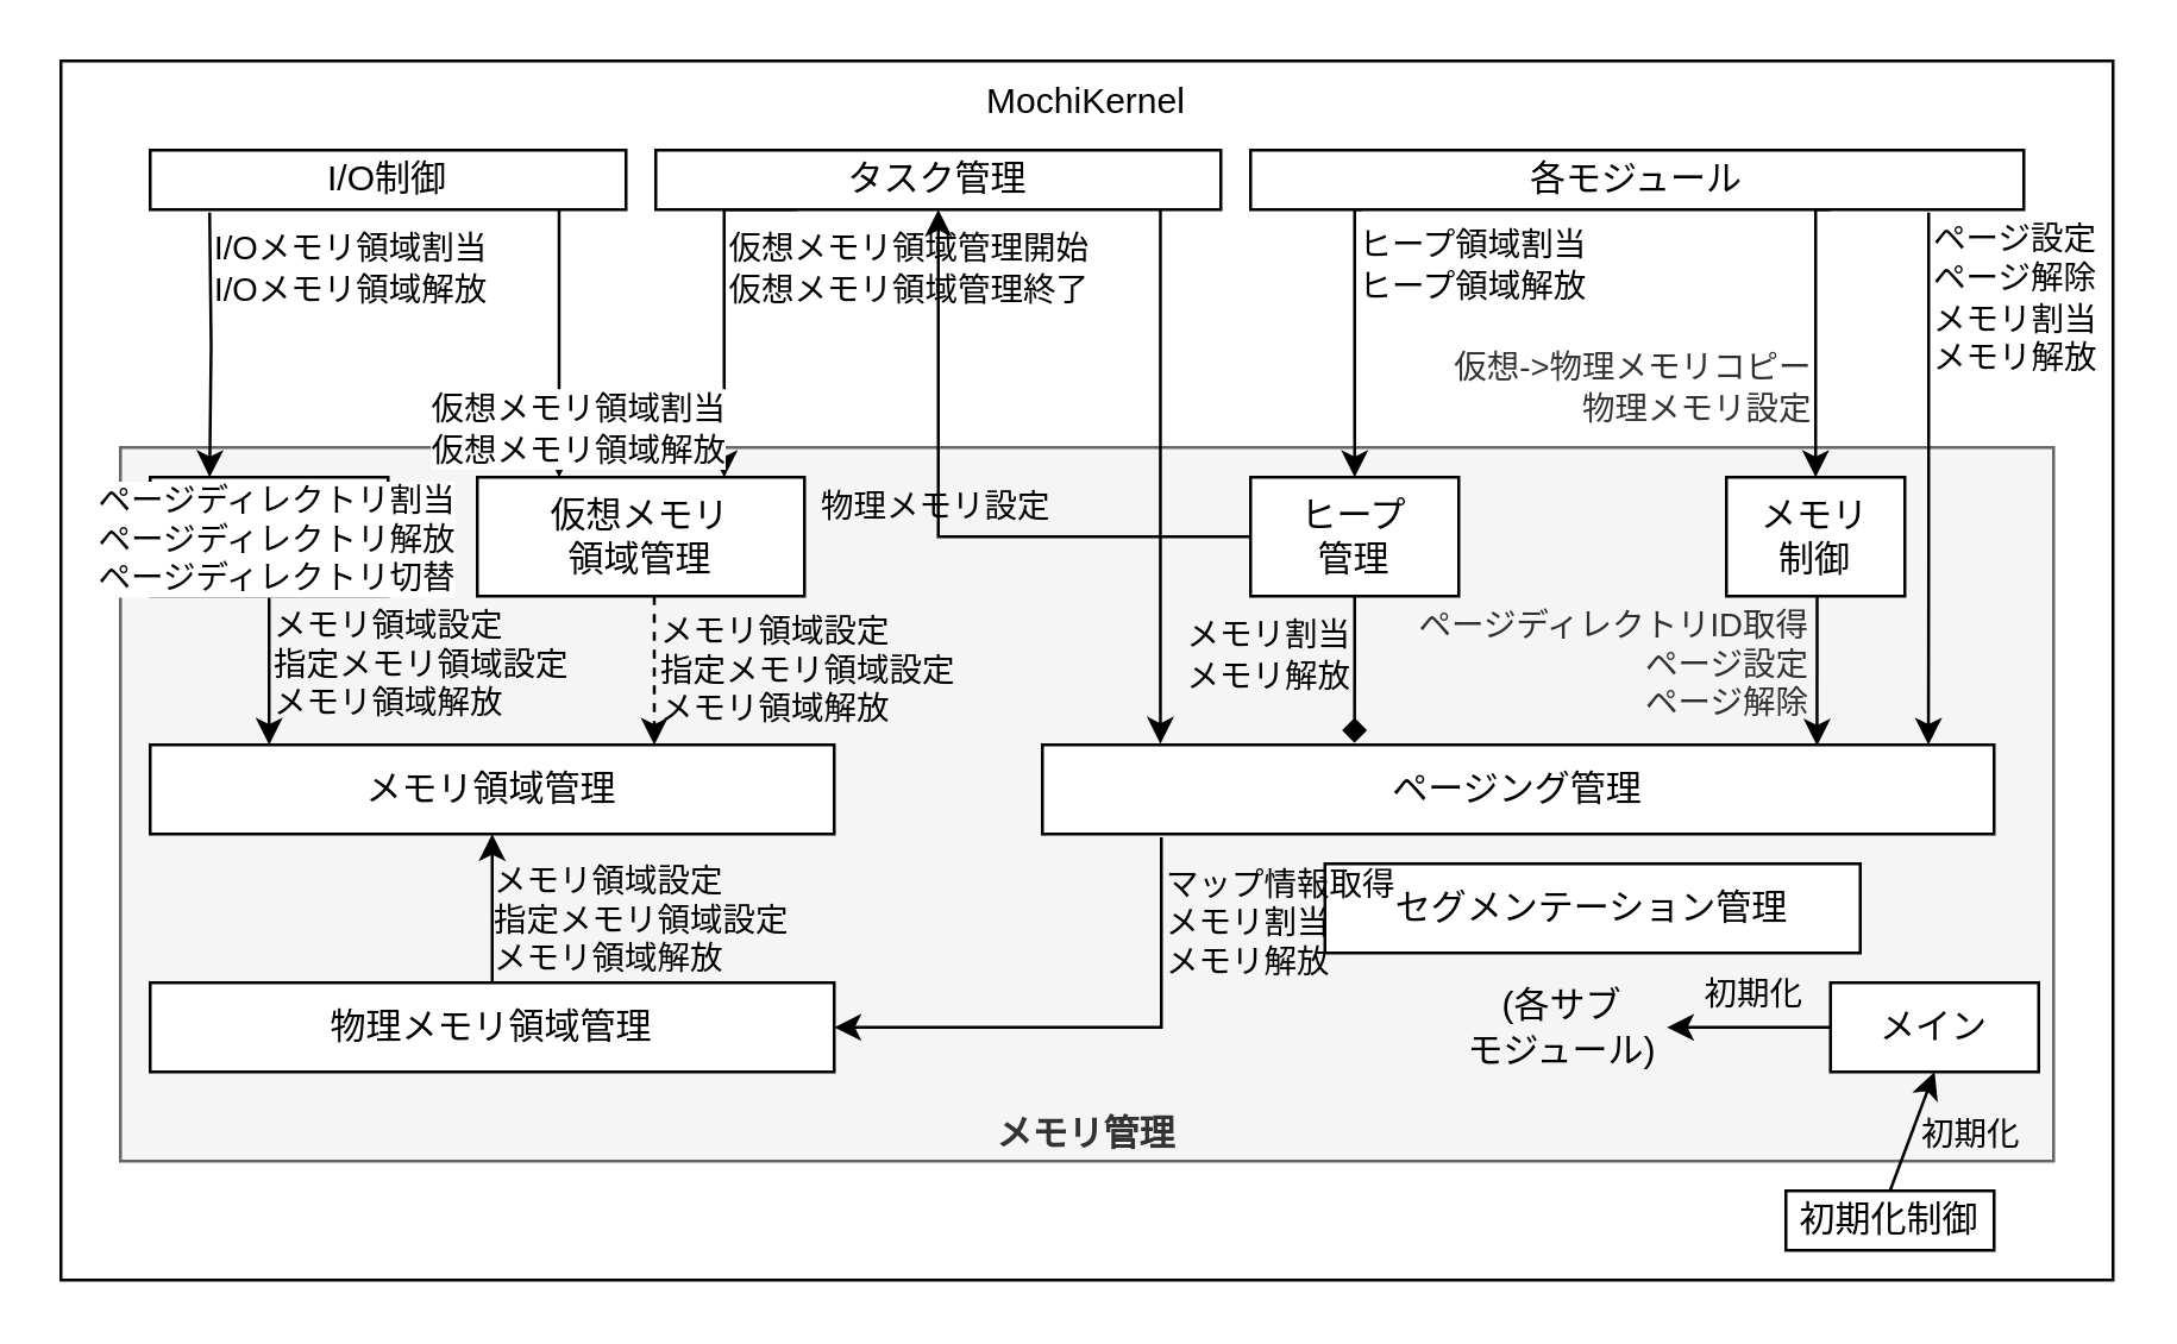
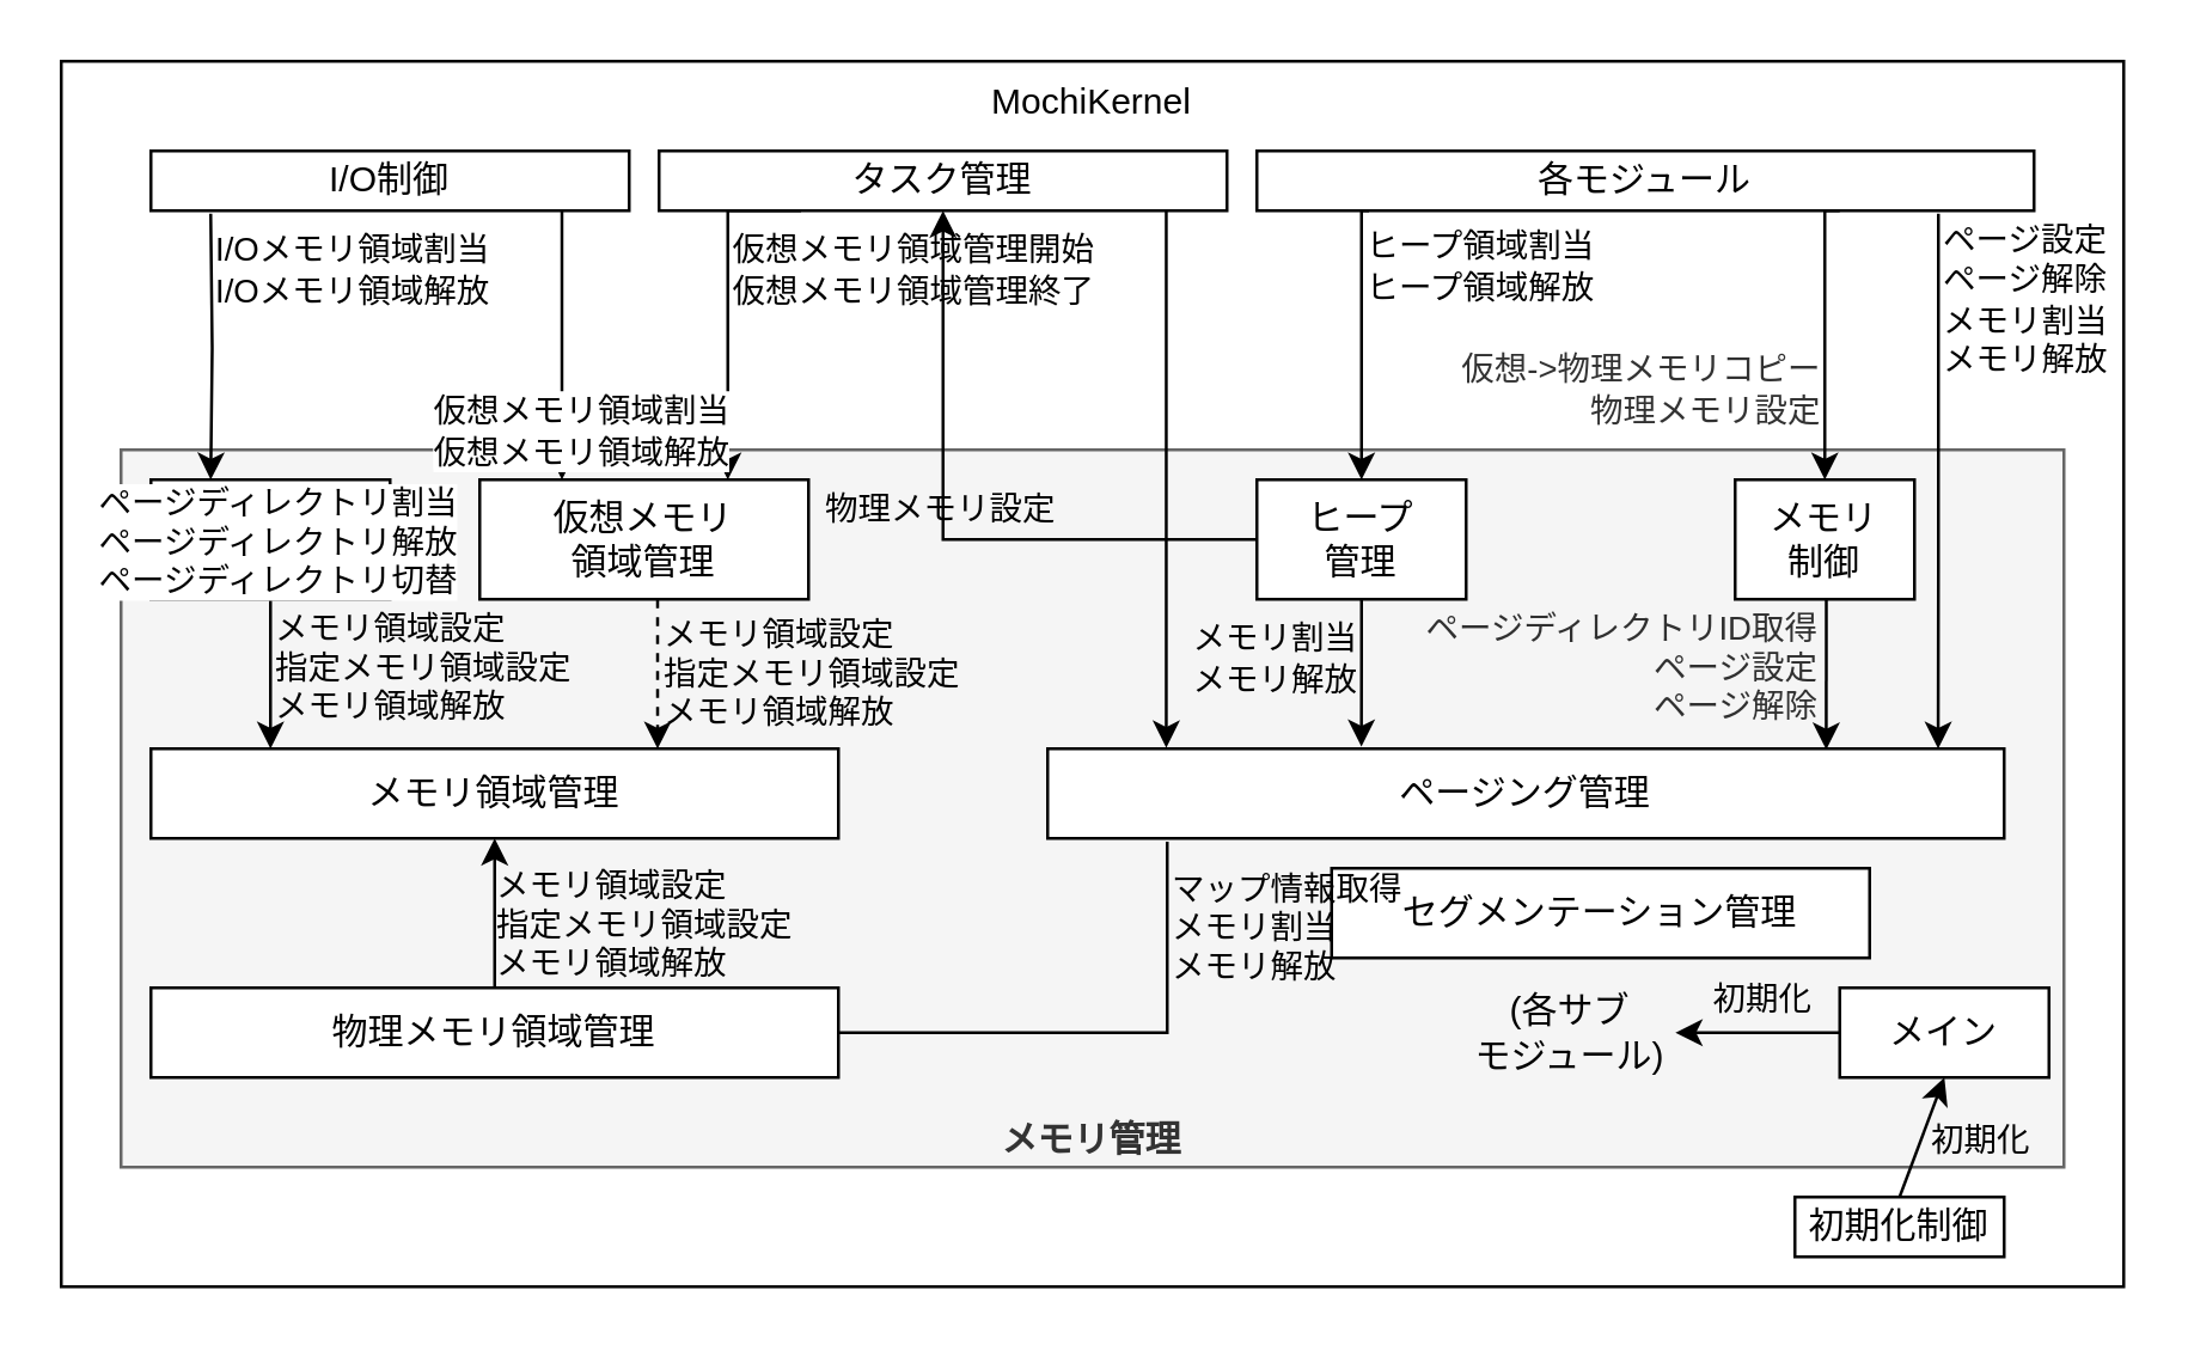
- <mxCell id="19" value="&lt;span style=&quot;color: rgb(0, 0, 0); font-family: helvetica; font-size: 11px; font-style: normal; font-weight: 400; letter-spacing: normal; text-indent: 0px; text-transform: none; word-spacing: 0px; display: inline; float: none;&quot;&gt;メモリ割当&lt;/span&gt;&lt;br style=&quot;color: rgb(0, 0, 0); font-family: helvetica; font-size: 11px; font-style: normal; font-weight: 400; letter-spacing: normal; text-indent: 0px; text-transform: none; word-spacing: 0px;&quot;&gt;&lt;span style=&quot;color: rgb(0, 0, 0); font-family: helvetica; font-size: 11px; font-style: normal; font-weight: 400; letter-spacing: normal; text-indent: 0px; text-transform: none; word-spacing: 0px; display: inline; float: none;&quot;&gt;メモリ解放&lt;/span&gt;" style="edgeStyle=orthogonalEdgeStyle;rounded=0;orthogonalLoop=1;jettySize=auto;html=1;align=right;exitX=0.5;exitY=1;exitDx=0;exitDy=0;entryX=0.328;entryY=-0.022;entryDx=0;entryDy=0;entryPerimeter=0;labelBackgroundColor=none;endArrow=diamond;" edge="1" parent="1" source="20" target="27"><mxGeometry x="-0.189" relative="1" as="geometry"><mxPoint x="457.514" y="250" as="targetPoint" /><Array as="points"><mxPoint x="455" y="220" /><mxPoint x="455" y="220" /></Array><mxPoint as="offset" /></mxGeometry></mxCell>
+ <mxCell id="19" value="&lt;span style=&quot;color: rgb(0, 0, 0); font-family: helvetica; font-size: 11px; font-style: normal; font-weight: 400; letter-spacing: normal; text-indent: 0px; text-transform: none; word-spacing: 0px; display: inline; float: none;&quot;&gt;メモリ割当&lt;/span&gt;&lt;br style=&quot;color: rgb(0, 0, 0); font-family: helvetica; font-size: 11px; font-style: normal; font-weight: 400; letter-spacing: normal; text-indent: 0px; text-transform: none; word-spacing: 0px;&quot;&gt;&lt;span style=&quot;color: rgb(0, 0, 0); font-family: helvetica; font-size: 11px; font-style: normal; font-weight: 400; letter-spacing: normal; text-indent: 0px; text-transform: none; word-spacing: 0px; display: inline; float: none;&quot;&gt;メモリ解放&lt;/span&gt;" style="edgeStyle=orthogonalEdgeStyle;rounded=0;orthogonalLoop=1;jettySize=auto;html=1;align=right;exitX=0.5;exitY=1;exitDx=0;exitDy=0;entryX=0.328;entryY=-0.022;entryDx=0;entryDy=0;entryPerimeter=0;labelBackgroundColor=none;" edge="1" parent="1" source="20" target="27"><mxGeometry x="-0.189" relative="1" as="geometry"><mxPoint x="457.514" y="250" as="targetPoint" /><Array as="points"><mxPoint x="455" y="220" /><mxPoint x="455" y="220" /></Array><mxPoint as="offset" /></mxGeometry></mxCell>
- <mxCell id="26" value="&lt;span style=&quot;color: rgb(0, 0, 0); font-family: helvetica; font-size: 11px; font-style: normal; font-weight: 400; letter-spacing: normal; text-indent: 0px; text-transform: none; word-spacing: 0px; display: inline; float: none;&quot;&gt;マップ情報取得&lt;/span&gt;&lt;br style=&quot;color: rgb(0, 0, 0); font-family: helvetica; font-size: 11px; font-style: normal; font-weight: 400; letter-spacing: normal; text-indent: 0px; text-transform: none; word-spacing: 0px;&quot;&gt;&lt;span style=&quot;color: rgb(0, 0, 0); font-family: helvetica; font-size: 11px; font-style: normal; font-weight: 400; letter-spacing: normal; text-indent: 0px; text-transform: none; word-spacing: 0px; display: inline; float: none;&quot;&gt;メモリ割当&lt;/span&gt;&lt;br style=&quot;color: rgb(0, 0, 0); font-family: helvetica; font-size: 11px; font-style: normal; font-weight: 400; letter-spacing: normal; text-indent: 0px; text-transform: none; word-spacing: 0px;&quot;&gt;&lt;span style=&quot;color: rgb(0, 0, 0); font-family: helvetica; font-size: 11px; font-style: normal; font-weight: 400; letter-spacing: normal; text-indent: 0px; text-transform: none; word-spacing: 0px; display: inline; float: none;&quot;&gt;メモリ解放&lt;/span&gt;" style="edgeStyle=orthogonalEdgeStyle;rounded=0;orthogonalLoop=1;jettySize=auto;html=1;align=left;exitX=0.125;exitY=1.036;exitDx=0;exitDy=0;entryX=1;entryY=0.5;entryDx=0;entryDy=0;exitPerimeter=0;labelBackgroundColor=none;" edge="1" parent="1" source="27" target="13"><mxGeometry x="-0.667" relative="1" as="geometry"><Array as="points"><mxPoint x="390" y="345" /></Array><mxPoint as="offset" /></mxGeometry></mxCell>
+ <mxCell id="26" value="&lt;span style=&quot;color: rgb(0, 0, 0); font-family: helvetica; font-size: 11px; font-style: normal; font-weight: 400; letter-spacing: normal; text-indent: 0px; text-transform: none; word-spacing: 0px; display: inline; float: none;&quot;&gt;マップ情報取得&lt;/span&gt;&lt;br style=&quot;color: rgb(0, 0, 0); font-family: helvetica; font-size: 11px; font-style: normal; font-weight: 400; letter-spacing: normal; text-indent: 0px; text-transform: none; word-spacing: 0px;&quot;&gt;&lt;span style=&quot;color: rgb(0, 0, 0); font-family: helvetica; font-size: 11px; font-style: normal; font-weight: 400; letter-spacing: normal; text-indent: 0px; text-transform: none; word-spacing: 0px; display: inline; float: none;&quot;&gt;メモリ割当&lt;/span&gt;&lt;br style=&quot;color: rgb(0, 0, 0); font-family: helvetica; font-size: 11px; font-style: normal; font-weight: 400; letter-spacing: normal; text-indent: 0px; text-transform: none; word-spacing: 0px;&quot;&gt;&lt;span style=&quot;color: rgb(0, 0, 0); font-family: helvetica; font-size: 11px; font-style: normal; font-weight: 400; letter-spacing: normal; text-indent: 0px; text-transform: none; word-spacing: 0px; display: inline; float: none;&quot;&gt;メモリ解放&lt;/span&gt;" style="edgeStyle=orthogonalEdgeStyle;rounded=0;orthogonalLoop=1;jettySize=auto;html=1;align=left;exitX=0.125;exitY=1.036;exitDx=0;exitDy=0;entryX=1;entryY=0.5;entryDx=0;entryDy=0;exitPerimeter=0;labelBackgroundColor=none;endArrow=none;" edge="1" parent="1" source="27" target="13"><mxGeometry x="-0.667" relative="1" as="geometry"><Array as="points"><mxPoint x="390" y="345" /></Array><mxPoint as="offset" /></mxGeometry></mxCell>
